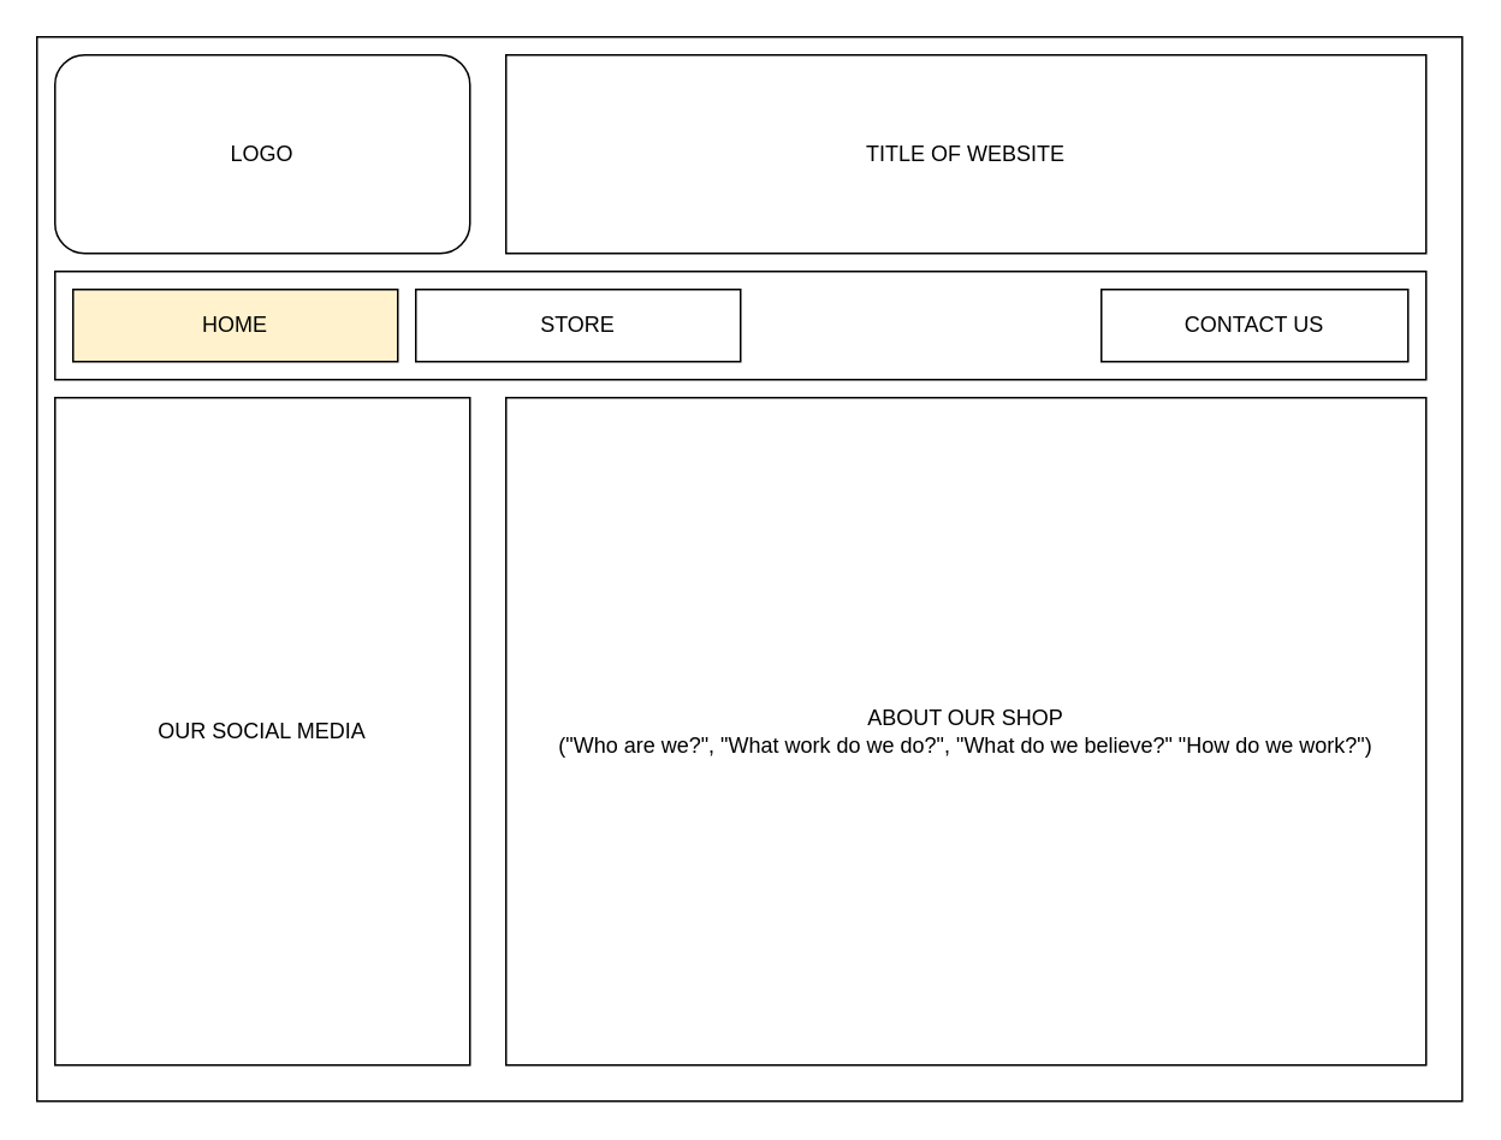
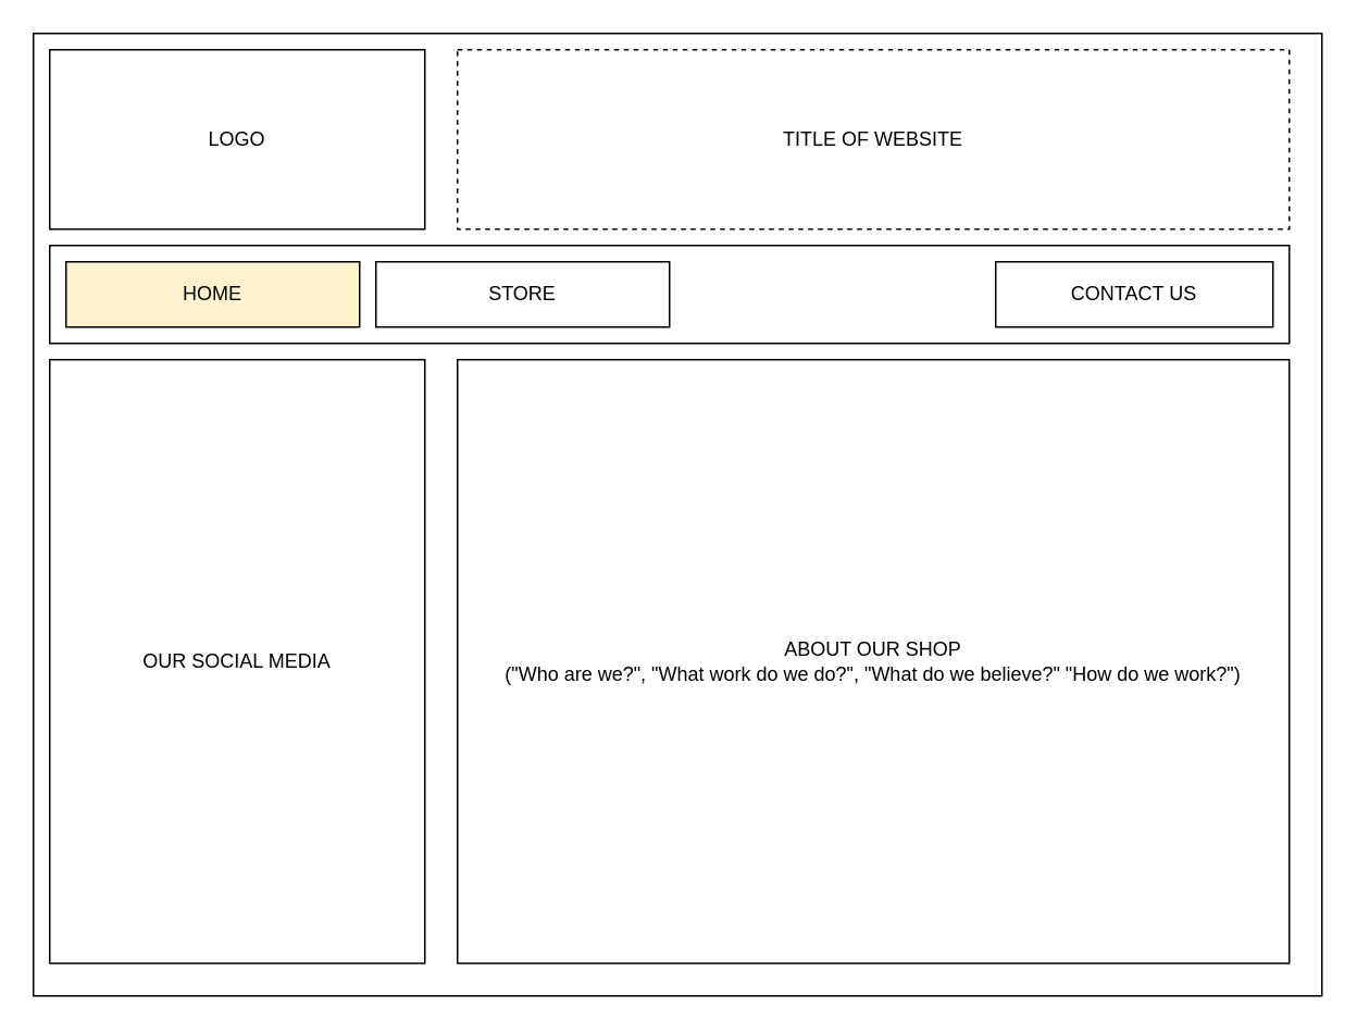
- <mxCell id="5" value="LOGO" style="whiteSpace=wrap;html=1;rounded=1;" vertex="1" parent="1"><mxGeometry x="30" y="30" width="230" height="110" as="geometry" /></mxCell>
+ <mxCell id="5" value="LOGO" style="rounded=0;whiteSpace=wrap;html=1;" vertex="1" parent="1"><mxGeometry x="30" y="30" width="230" height="110" as="geometry" /></mxCell>
- <mxCell id="6" value="TITLE OF WEBSITE" style="rounded=0;whiteSpace=wrap;html=1;" vertex="1" parent="1"><mxGeometry x="280" y="30" width="510" height="110" as="geometry" /></mxCell>
+ <mxCell id="6" value="TITLE OF WEBSITE" style="rounded=0;whiteSpace=wrap;html=1;dashed=1;" vertex="1" parent="1"><mxGeometry x="280" y="30" width="510" height="110" as="geometry" /></mxCell>
